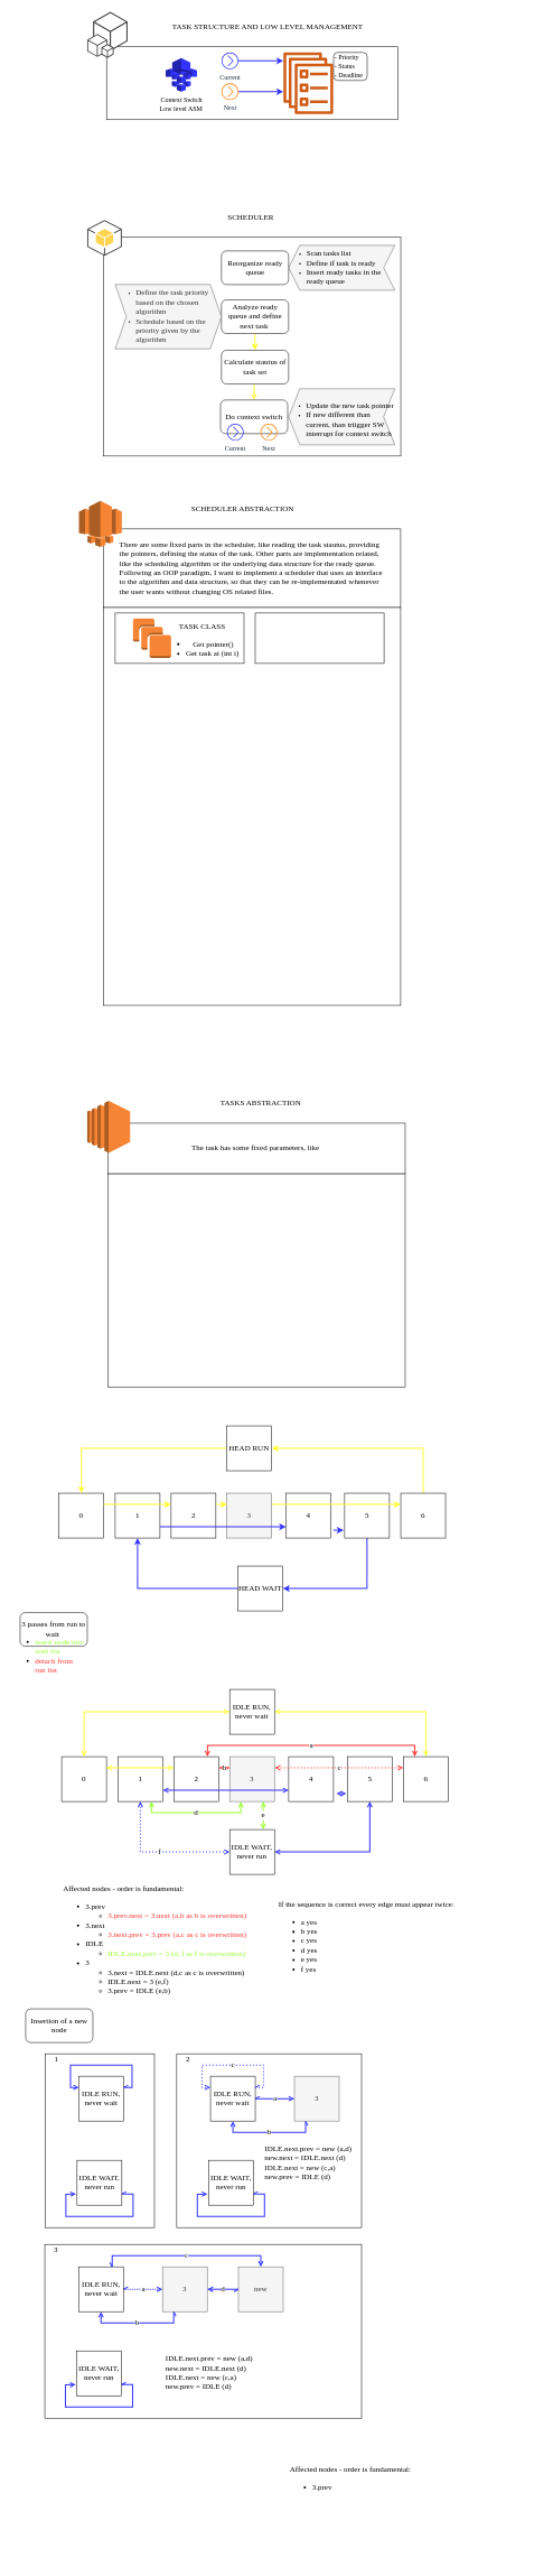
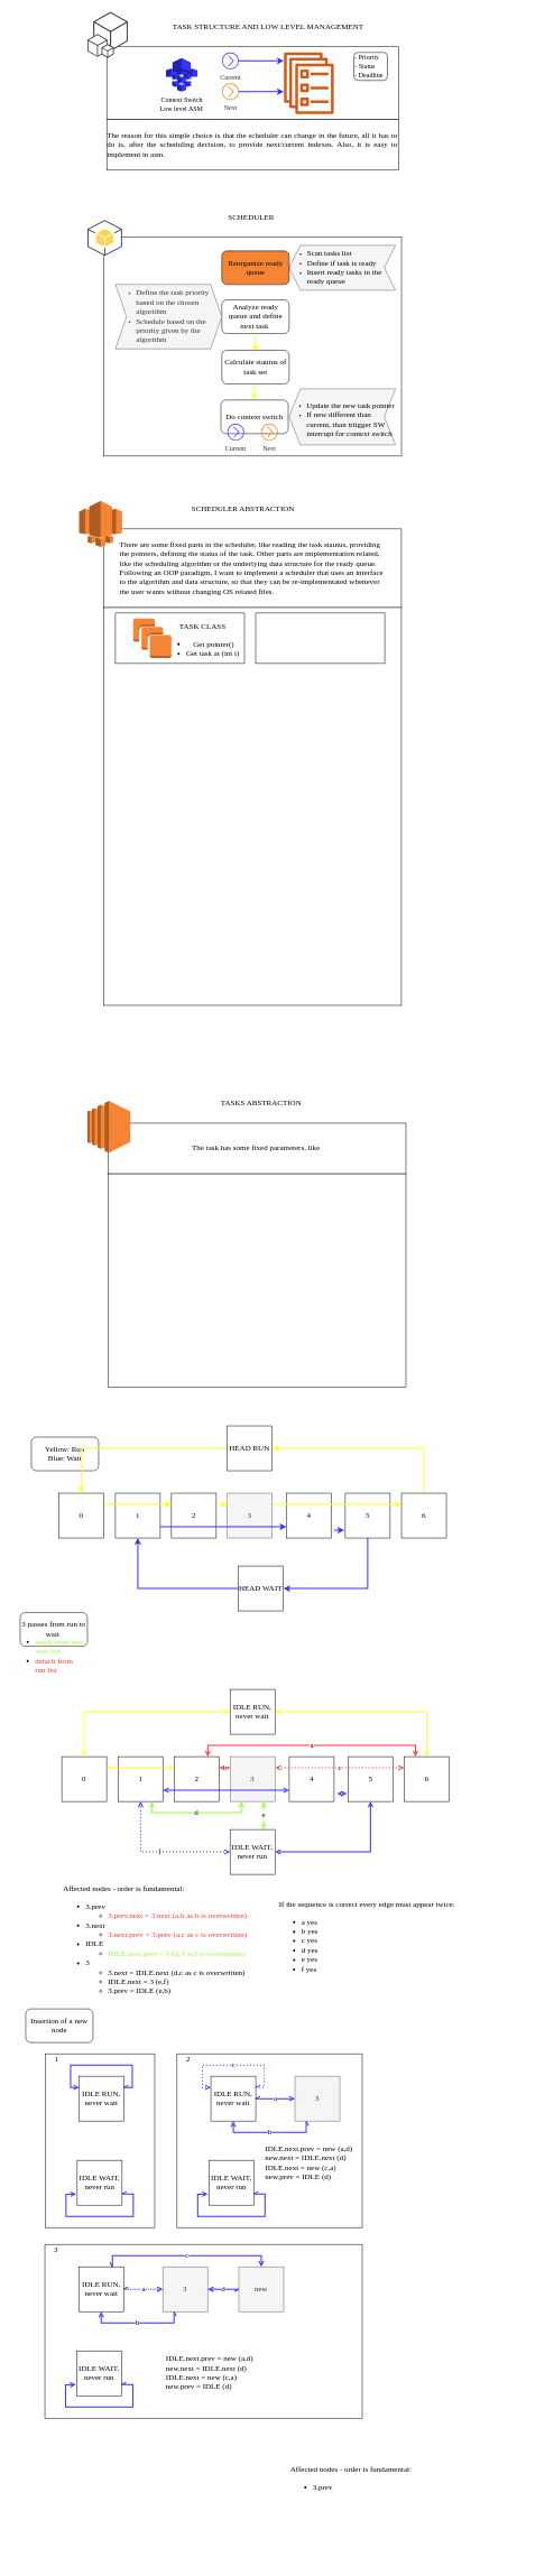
- <mxCell id="13" value="&lt;font face=&quot;Jost&quot;&gt;- Priority&lt;br&gt;- Status&lt;br&gt;&lt;/font&gt;&lt;div&gt;&lt;span&gt;&lt;font face=&quot;Jost&quot;&gt;- Deadline&lt;/font&gt;&lt;/span&gt;&lt;/div&gt;" style="rounded=1;whiteSpace=wrap;html=1;fillColor=#ffffff;fontFamily=Courier New;fontSize=12;align=left;" vertex="1" parent="1"><mxGeometry x="595" y="93" width="60" height="50" as="geometry" /></mxCell>
+ <mxCell id="13" value="&lt;font face=&quot;Jost&quot;&gt;- Priority&lt;br&gt;- Status&lt;br&gt;&lt;/font&gt;&lt;div&gt;&lt;span&gt;&lt;font face=&quot;Jost&quot;&gt;- Deadline&lt;/font&gt;&lt;/span&gt;&lt;/div&gt;" style="rounded=1;whiteSpace=wrap;html=1;fillColor=#ffffff;fontFamily=Courier New;fontSize=12;align=left;" vertex="1" parent="1"><mxGeometry x="630" y="93" width="60" height="50" as="geometry" /></mxCell>
+ <mxCell id="14" value="&lt;div style=&quot;text-align: justify&quot;&gt;&lt;span&gt;The reason for this simple choice is that the scheduler can change in the future, all it has to do is, after the scheduling decision, to provide next/current indexes. Also, it is easy to implement in asm.&amp;nbsp;&lt;/span&gt;&lt;/div&gt;" style="whiteSpace=wrap;html=1;fontSize=14;fontFamily=Jost;FType=g;" vertex="1" parent="1"><mxGeometry x="189.48" y="213" width="520" height="90" as="geometry" /></mxCell>
- <mxCell id="21" value="&lt;font face=&quot;Jost&quot; style=&quot;font-size: 14px&quot;&gt;Reorganize ready queue&lt;/font&gt;" style="rounded=1;whiteSpace=wrap;html=1;fontFamily=Courier New;fontSize=12;" vertex="1" parent="1"><mxGeometry x="394.61" y="447.13" width="120" height="60" as="geometry" /></mxCell>
+ <mxCell id="21" value="&lt;font face=&quot;Jost&quot; style=&quot;font-size: 14px&quot;&gt;Reorganize ready queue&lt;/font&gt;" style="rounded=1;whiteSpace=wrap;html=1;fontFamily=Courier New;fontSize=12;fillColor=#f58534;" vertex="1" parent="1"><mxGeometry x="394.61" y="447.13" width="120" height="60" as="geometry" /></mxCell>
- <mxCell id="22" value="" style="edgeStyle=orthogonalEdgeStyle;rounded=0;orthogonalLoop=1;jettySize=auto;html=1;strokeColor=#FFFF33;strokeWidth=2;fontFamily=Courier New;fontSize=12;" edge="1" parent="1" source="23" target="25"><mxGeometry relative="1" as="geometry" /></mxCell>
+ <mxCell id="22" value="" style="edgeStyle=orthogonalEdgeStyle;rounded=0;orthogonalLoop=1;jettySize=auto;html=1;strokeColor=#FFFF33;strokeWidth=2;fontFamily=Courier New;fontSize=12;endArrow=diamond;" edge="1" parent="1" source="23" target="25"><mxGeometry relative="1" as="geometry" /></mxCell>
- <mxCell id="24" style="edgeStyle=orthogonalEdgeStyle;rounded=0;orthogonalLoop=1;jettySize=auto;html=1;exitX=0.5;exitY=1;exitDx=0;exitDy=0;entryX=0.5;entryY=0;entryDx=0;entryDy=0;strokeColor=#FFFF33;strokeWidth=2;fontFamily=Courier New;fontSize=12;endArrow=open;" edge="1" parent="1" source="25" target="31"><mxGeometry relative="1" as="geometry" /></mxCell>
+ <mxCell id="24" style="edgeStyle=orthogonalEdgeStyle;rounded=0;orthogonalLoop=1;jettySize=auto;html=1;exitX=0.5;exitY=1;exitDx=0;exitDy=0;entryX=0.5;entryY=0;entryDx=0;entryDy=0;strokeColor=#FFFF33;strokeWidth=2;fontFamily=Courier New;fontSize=12;" edge="1" parent="1" source="25" target="31"><mxGeometry relative="1" as="geometry" /></mxCell>
+ <mxCell id="59" value="Yellow: Run&lt;br&gt;Blue: Wait" style="rounded=1;whiteSpace=wrap;html=1;fontFamily=Jost;fontSize=14;" vertex="1" parent="1"><mxGeometry x="55" y="2563" width="120" height="60" as="geometry" /></mxCell>
